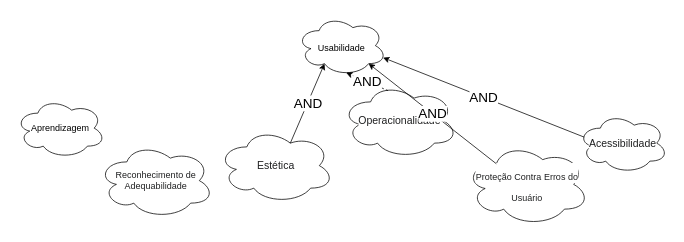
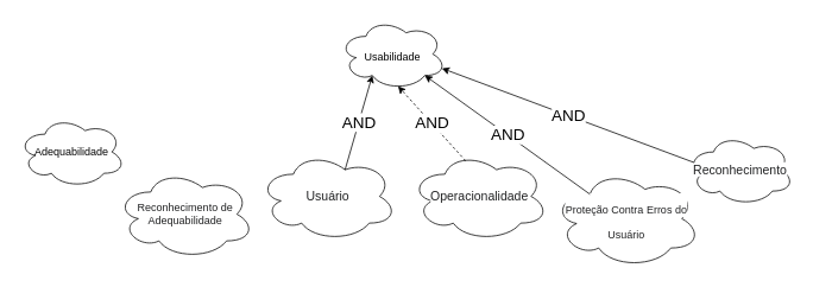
- <mxCell id="2" value="&lt;font color=&quot;#000000&quot; style=&quot;font-size: 12px&quot;&gt;Usabilidade&lt;/font&gt;" style="ellipse;shape=cloud;whiteSpace=wrap;html=1;imageBorder=none;labelBackgroundColor=none;fontSize=24;fontColor=#007FFF;strokeColor=#000000;fillColor=none;" vertex="1" parent="1"><mxGeometry x="395" y="20" width="120" height="80" as="geometry" /></mxCell>
+ <mxCell id="2" value="&lt;font color=&quot;#000000&quot; style=&quot;font-size: 12px&quot;&gt;Usabilidade&lt;/font&gt;" style="ellipse;shape=cloud;whiteSpace=wrap;html=1;imageBorder=none;labelBackgroundColor=none;fontSize=24;fontColor=#007FFF;strokeColor=#000000;fillColor=none;" vertex="1" parent="1"><mxGeometry x="380" y="20" width="120" height="80" as="geometry" /></mxCell>
- <mxCell id="6" value="&lt;span style=&quot;color: rgb(32, 33, 34); font-family: sans-serif; font-size: 14px; text-align: left; background-color: rgb(255, 255, 255);&quot;&gt;Operacionalidade&lt;/span&gt;" style="ellipse;shape=cloud;whiteSpace=wrap;html=1;imageBorder=none;" vertex="1" parent="1"><mxGeometry x="455" y="110" width="154.55" height="100" as="geometry" /></mxCell>
+ <mxCell id="6" value="&lt;span style=&quot;color: rgb(32, 33, 34); font-family: sans-serif; font-size: 14px; text-align: left; background-color: rgb(255, 255, 255);&quot;&gt;Operacionalidade&lt;/span&gt;" style="ellipse;shape=cloud;whiteSpace=wrap;html=1;imageBorder=none;" vertex="1" parent="1"><mxGeometry x="460" y="170" width="154.55" height="100" as="geometry" /></mxCell>
- <mxCell id="3" value="Aprendizagem" style="ellipse;shape=cloud;whiteSpace=wrap;html=1;imageBorder=none;" vertex="1" parent="1"><mxGeometry x="20" y="130" width="120" height="80" as="geometry" /></mxCell>
+ <mxCell id="3" value="Adequabilidade" style="ellipse;shape=cloud;whiteSpace=wrap;html=1;imageBorder=none;" vertex="1" parent="1"><mxGeometry x="20" y="130" width="120" height="80" as="geometry" /></mxCell>
- <mxCell id="8" value="&lt;span style=&quot;color: rgb(32, 33, 34); font-family: sans-serif; font-size: 14px; text-align: left; background-color: rgb(255, 255, 255);&quot;&gt;Acessibilidade&lt;/span&gt;" style="ellipse;shape=cloud;whiteSpace=wrap;html=1;imageBorder=none;" vertex="1" parent="1"><mxGeometry x="770" y="150" width="120" height="80" as="geometry" /></mxCell>
+ <mxCell id="8" value="&lt;span style=&quot;color: rgb(32, 33, 34); font-family: sans-serif; font-size: 14px; text-align: left; background-color: rgb(255, 255, 255);&quot;&gt;Reconhecimento&lt;/span&gt;" style="ellipse;shape=cloud;whiteSpace=wrap;html=1;imageBorder=none;" vertex="1" parent="1"><mxGeometry x="770" y="150" width="120" height="80" as="geometry" /></mxCell>
- <mxCell id="5" value="&lt;span style=&quot;color: rgb(32, 33, 34); font-family: sans-serif; font-size: 14px; text-align: left; background-color: rgb(255, 255, 255);&quot;&gt;Estética&lt;/span&gt;" style="ellipse;shape=cloud;whiteSpace=wrap;html=1;imageBorder=none;" vertex="1" parent="1"><mxGeometry x="290" y="170" width="154.55" height="100" as="geometry" /></mxCell>
+ <mxCell id="5" value="&lt;span style=&quot;color: rgb(32, 33, 34); font-family: sans-serif; font-size: 14px; text-align: left; background-color: rgb(255, 255, 255);&quot;&gt;Usuário&lt;/span&gt;" style="ellipse;shape=cloud;whiteSpace=wrap;html=1;imageBorder=none;" vertex="1" parent="1"><mxGeometry x="290" y="170" width="154.55" height="100" as="geometry" /></mxCell>
